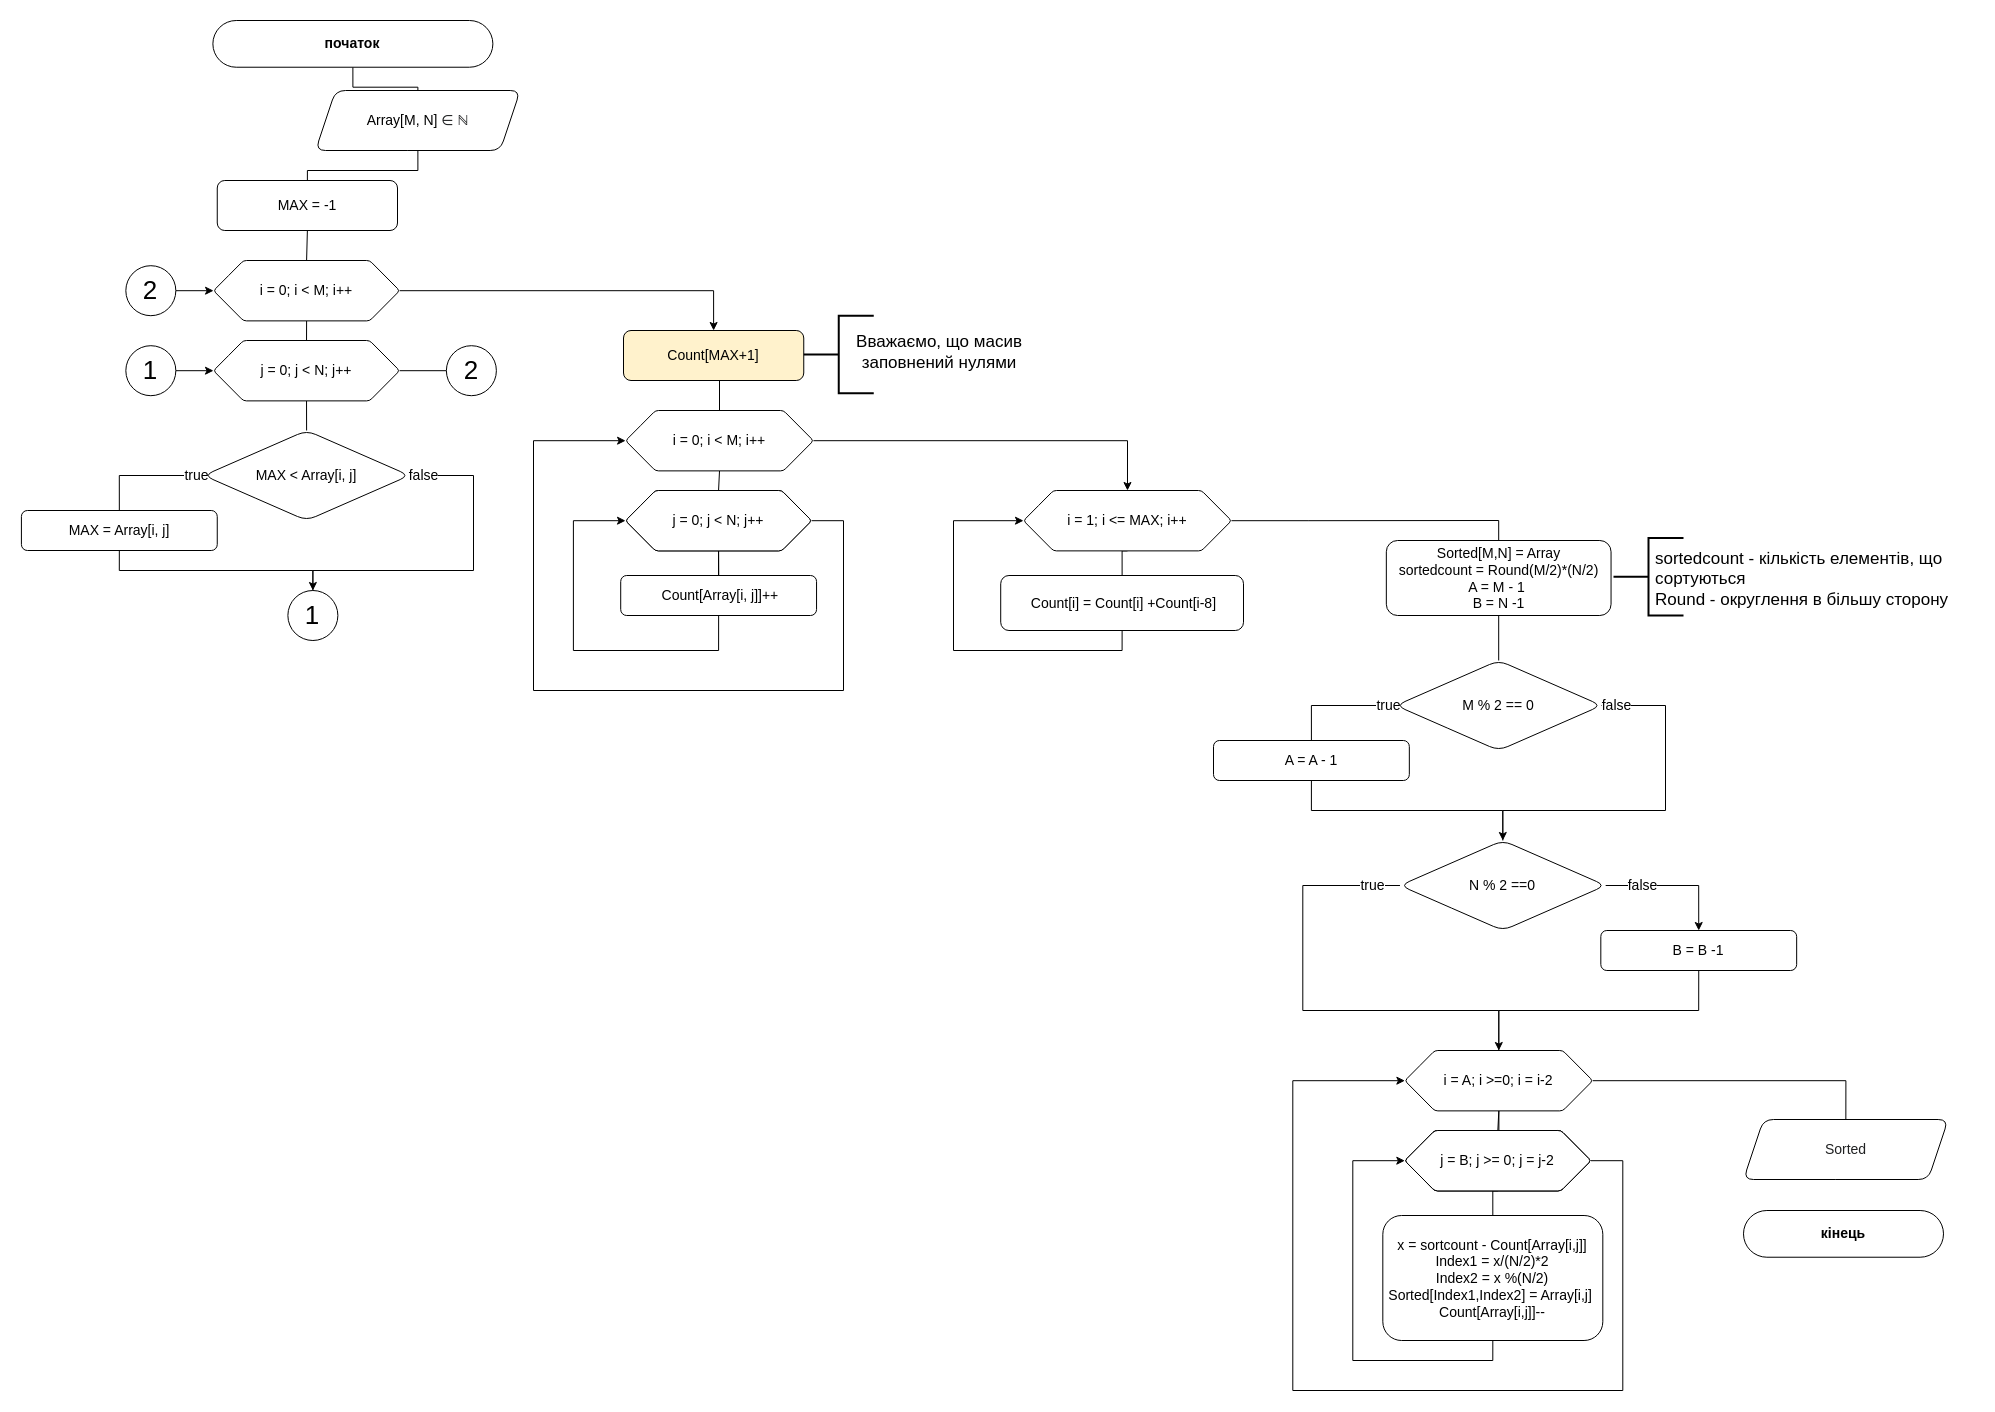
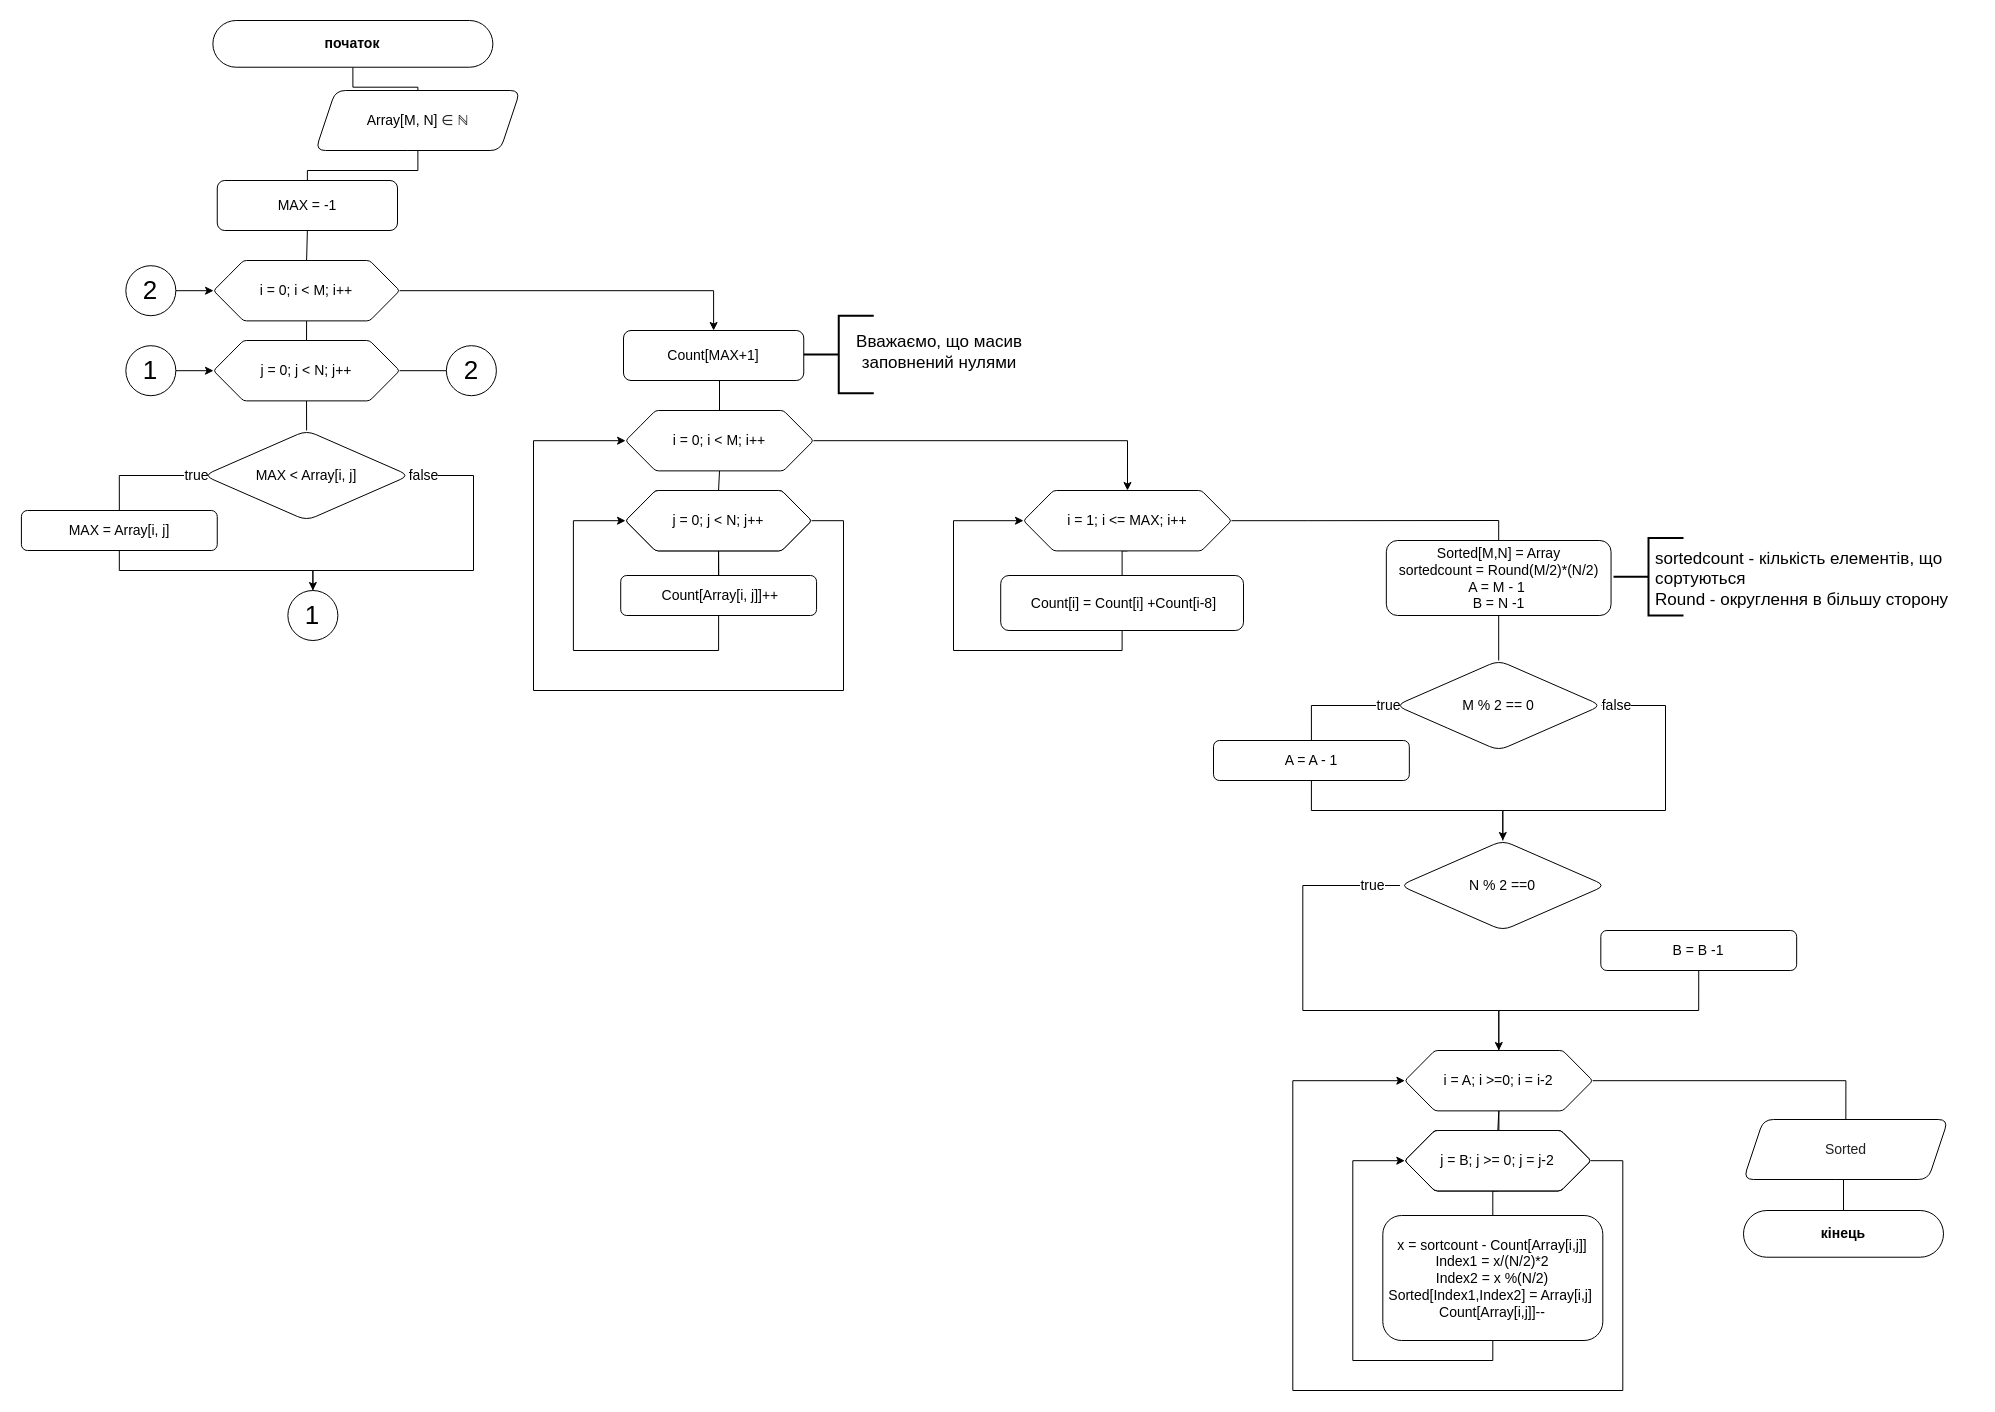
- <mxCell id="26" value="Count[MAX+1]" style="rounded=1;whiteSpace=wrap;html=1;fontSize=14;fillColor=#fff2cc;" vertex="1" parent="1"><mxGeometry x="623" y="330" width="180.25" height="50" as="geometry" /></mxCell>
+ <mxCell id="26" value="Count[MAX+1]" style="rounded=1;whiteSpace=wrap;html=1;fontSize=14;" vertex="1" parent="1"><mxGeometry x="623" y="330" width="180.25" height="50" as="geometry" /></mxCell>
- <mxCell id="52" value="false" style="edgeStyle=orthogonalEdgeStyle;rounded=0;orthogonalLoop=1;jettySize=auto;html=1;exitX=1;exitY=0.5;exitDx=0;exitDy=0;endArrow=classic;endFill=1;fontSize=14;entryX=0.5;entryY=0;entryDx=0;entryDy=0;" edge="1" parent="1" source="53" target="55"><mxGeometry x="-0.469" relative="1" as="geometry"><mxPoint x="1664.54" y="1005" as="targetPoint" /><mxPoint as="offset" /></mxGeometry></mxCell>
+ <mxCell id="65" style="edgeStyle=orthogonalEdgeStyle;rounded=0;orthogonalLoop=1;jettySize=auto;html=1;exitX=0.5;exitY=1;exitDx=0;exitDy=0;entryX=0.5;entryY=0;entryDx=0;entryDy=0;fontSize=17;endArrow=none;endFill=0;" edge="1" parent="1" source="66" target="67"><mxGeometry relative="1" as="geometry" /></mxCell>
